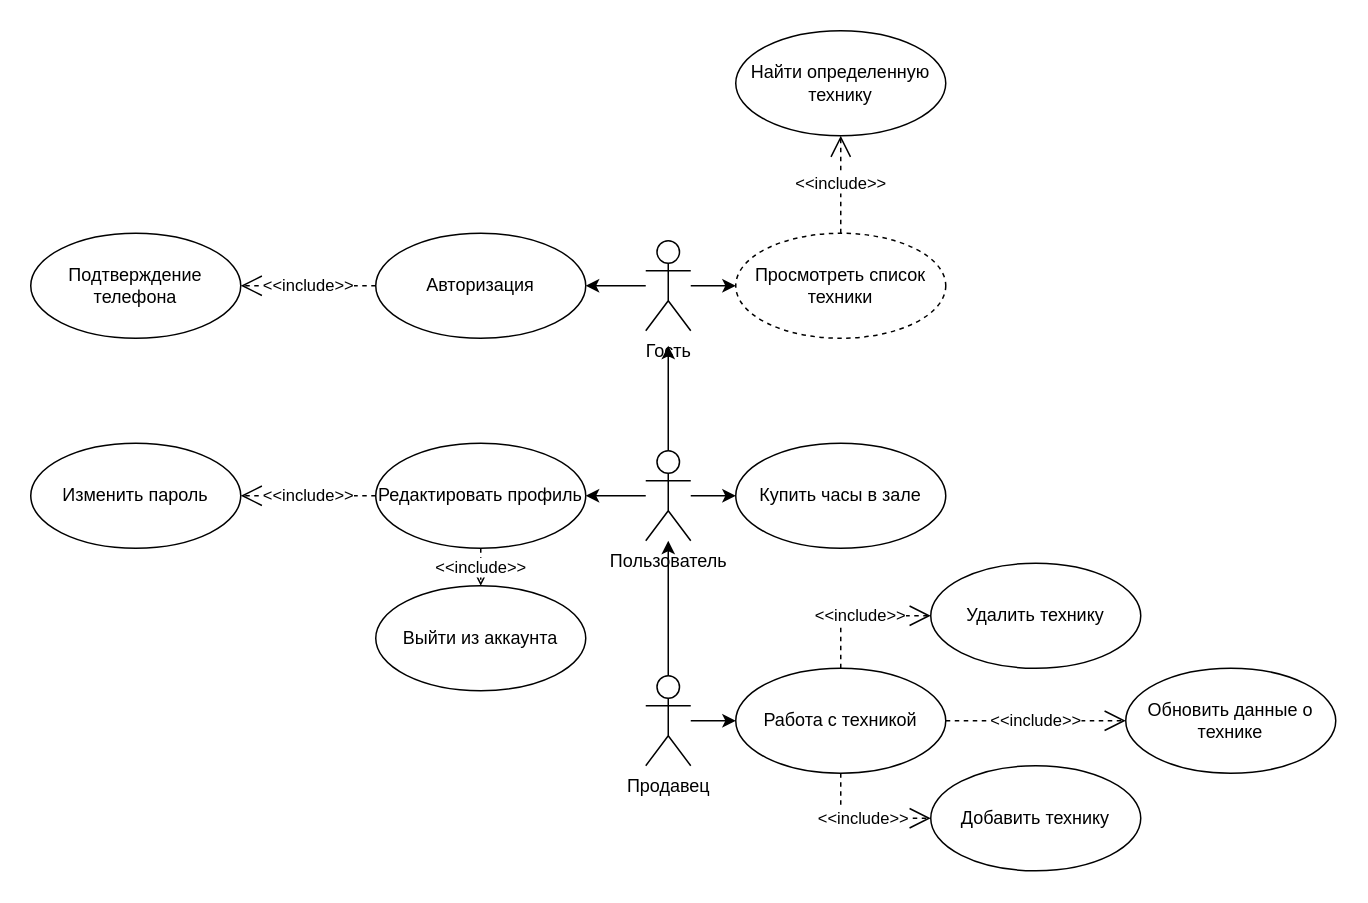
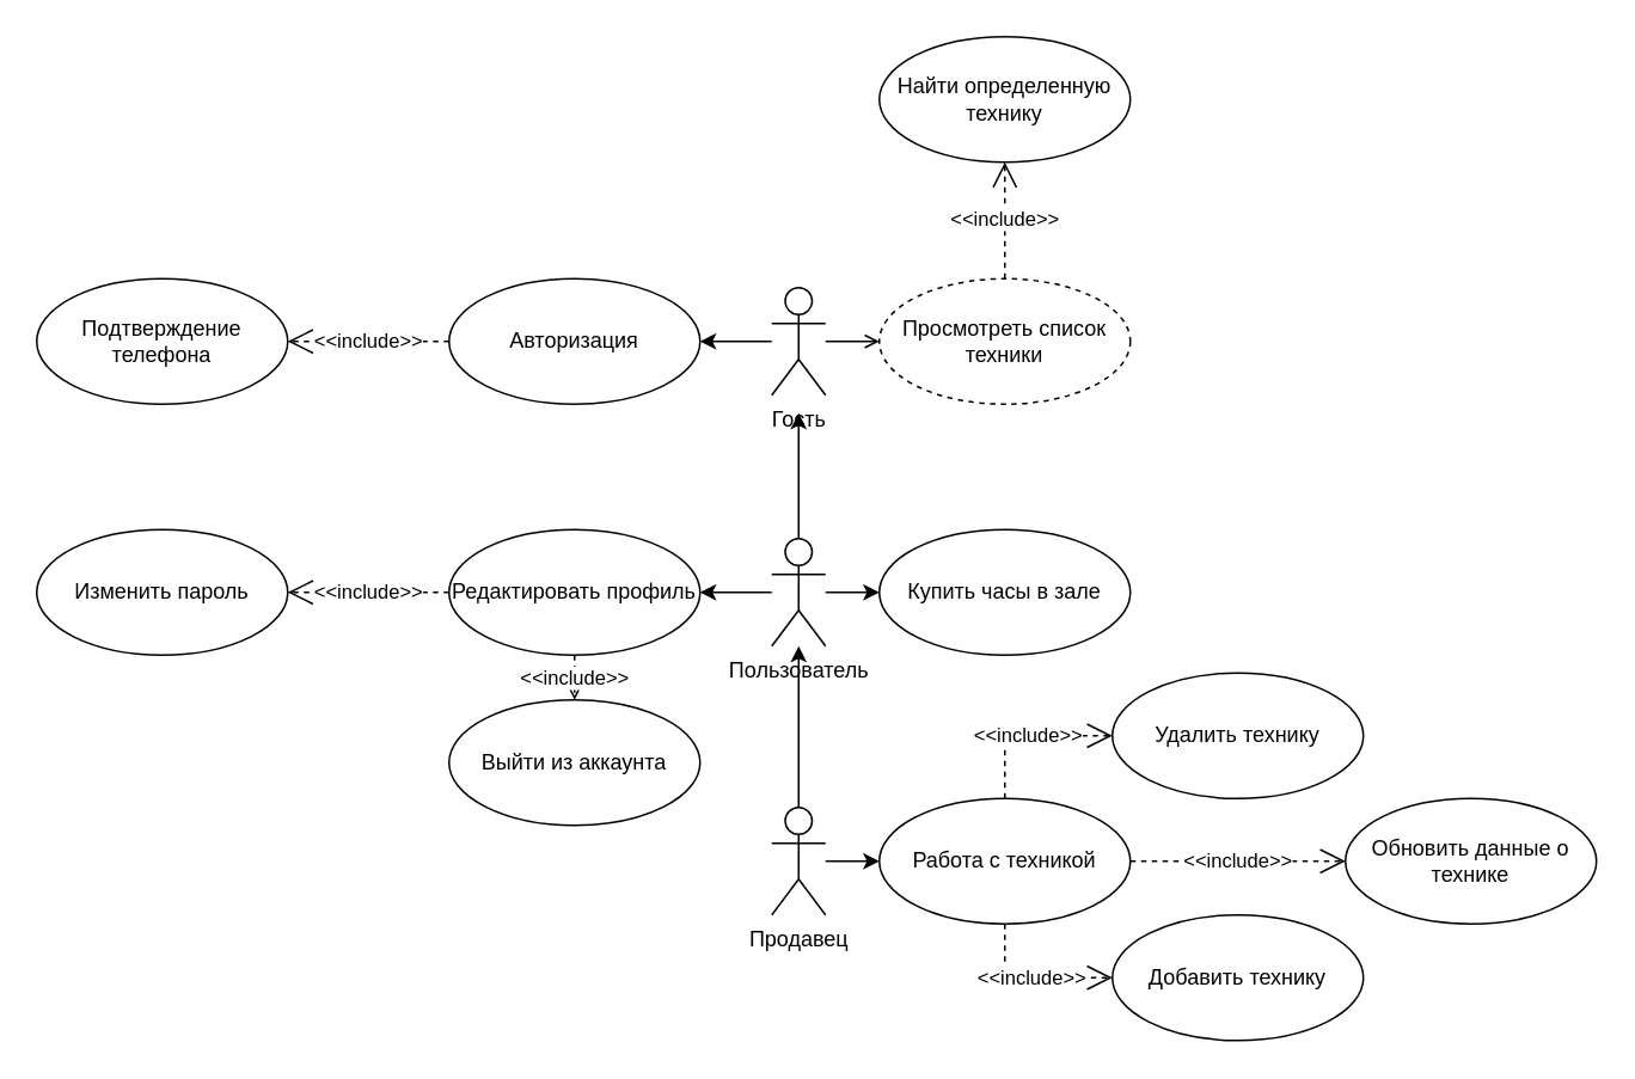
- <mxCell id="3" style="edgeStyle=orthogonalEdgeStyle;rounded=0;orthogonalLoop=1;jettySize=auto;html=1;" edge="1" parent="1" source="4" target="20"><mxGeometry relative="1" as="geometry" /></mxCell>
+ <mxCell id="3" style="edgeStyle=orthogonalEdgeStyle;rounded=0;orthogonalLoop=1;jettySize=auto;html=1;endArrow=open;" edge="1" parent="1" source="4" target="20"><mxGeometry relative="1" as="geometry" /></mxCell>
